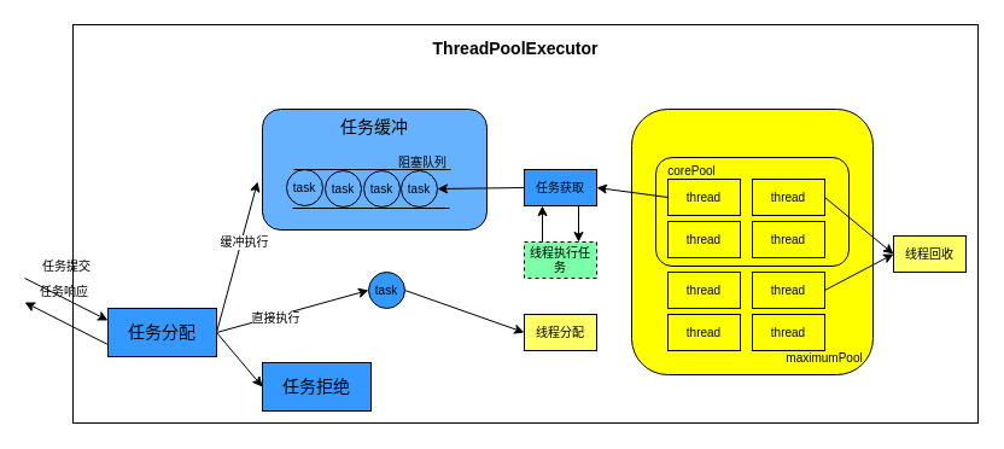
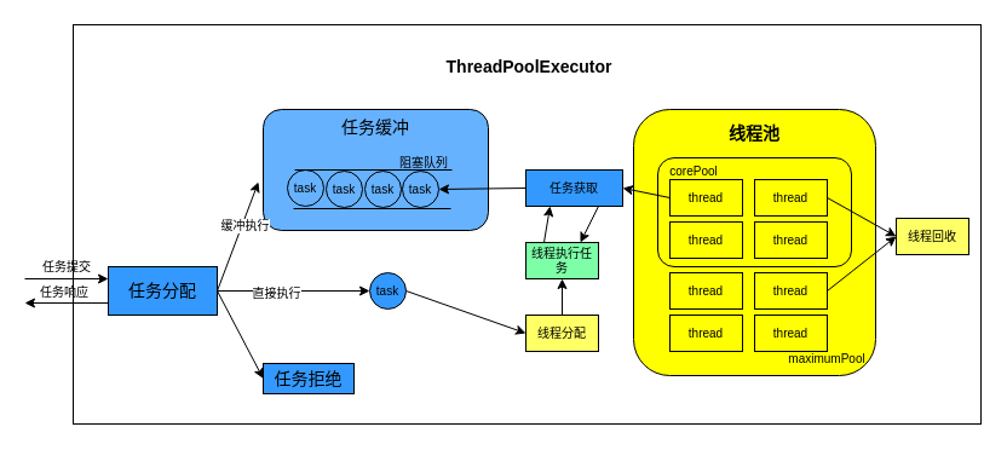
- <mxCell id="5" value="&lt;b&gt;&lt;font style=&quot;font-size: 14px&quot;&gt;ThreadPoolExecutor&lt;/font&gt;&lt;/b&gt;" style="text;html=1;strokeColor=none;fillColor=none;align=center;verticalAlign=middle;whiteSpace=wrap;rounded=0;" vertex="1" parent="1"><mxGeometry x="368.5" y="30" width="116" height="20" as="geometry" /></mxCell>
+ <mxCell id="5" value="&lt;b&gt;&lt;font style=&quot;font-size: 14px&quot;&gt;ThreadPoolExecutor&lt;/font&gt;&lt;/b&gt;" style="text;html=1;strokeColor=none;fillColor=none;align=center;verticalAlign=middle;whiteSpace=wrap;rounded=0;" vertex="1" parent="1"><mxGeometry x="378.5" y="45" width="116" height="20" as="geometry" /></mxCell>
+ <mxCell id="22" value="&lt;span style=&quot;font-size: 14px&quot;&gt;&lt;b&gt;线程池&lt;/b&gt;&lt;/span&gt;" style="text;html=1;strokeColor=none;fillColor=none;align=center;verticalAlign=middle;whiteSpace=wrap;rounded=0;" vertex="1" parent="1"><mxGeometry x="565" y="100" width="116" height="20" as="geometry" /></mxCell>
- <mxCell id="34" value="任务获取" style="rounded=0;whiteSpace=wrap;html=1;fontSize=10;fillColor=#3399FF;" vertex="1" parent="1"><mxGeometry x="434" y="140" width="60" height="30" as="geometry" /></mxCell>
+ <mxCell id="34" value="任务获取" style="rounded=0;whiteSpace=wrap;html=1;fontSize=10;fillColor=#3399FF;" vertex="1" parent="1"><mxGeometry x="434" y="140" width="80" height="30" as="geometry" /></mxCell>
- <mxCell id="43" value="线程回收" style="rounded=0;whiteSpace=wrap;html=1;fontSize=10;fillColor=#FFFF66;" vertex="1" parent="1"><mxGeometry x="740" y="195" width="60" height="30" as="geometry" /></mxCell>
+ <mxCell id="43" value="线程回收" style="rounded=0;whiteSpace=wrap;html=1;fontSize=10;fillColor=#FFFF66;" vertex="1" parent="1"><mxGeometry x="740" y="180" width="60" height="30" as="geometry" /></mxCell>
- <mxCell id="35" value="线程执行任务" style="rounded=0;whiteSpace=wrap;html=1;fontSize=10;fillColor=#7DFFA8;dashed=1;" vertex="1" parent="1"><mxGeometry x="434" y="200" width="60" height="30" as="geometry" /></mxCell>
+ <mxCell id="35" value="线程执行任务" style="rounded=0;whiteSpace=wrap;html=1;fontSize=10;fillColor=#7DFFA8;" vertex="1" parent="1"><mxGeometry x="434" y="200" width="60" height="30" as="geometry" /></mxCell>
+ <mxCell id="42" value="" style="endArrow=classic;html=1;rounded=0;fontSize=10;exitX=0.5;exitY=0;exitDx=0;exitDy=0;entryX=0.5;entryY=1;entryDx=0;entryDy=0;" edge="1" parent="1" source="36" target="35"><mxGeometry width="50" height="50" relative="1" as="geometry"><mxPoint x="420" y="480" as="sourcePoint" /><mxPoint x="470" y="430" as="targetPoint" /></mxGeometry></mxCell>
- <mxCell id="6" value="任务分配" style="rounded=0;whiteSpace=wrap;html=1;fontSize=14;fillColor=#3399FF;" vertex="1" parent="1"><mxGeometry x="89" y="255" width="90" height="40" as="geometry" /></mxCell>
+ <mxCell id="6" value="任务分配" style="rounded=0;whiteSpace=wrap;html=1;fontSize=14;fillColor=#3399FF;" vertex="1" parent="1"><mxGeometry x="89" y="220" width="90" height="40" as="geometry" /></mxCell>
- <mxCell id="20" value="任务拒绝" style="rounded=0;whiteSpace=wrap;html=1;fontSize=14;fillColor=#3399FF;" vertex="1" parent="1"><mxGeometry x="217" y="300" width="90" height="40" as="geometry" /></mxCell>
+ <mxCell id="20" value="任务拒绝" style="rounded=0;whiteSpace=wrap;html=1;fontSize=14;fillColor=#3399FF;" vertex="1" parent="1"><mxGeometry x="217" y="300" width="75" height="25" as="geometry" /></mxCell>
